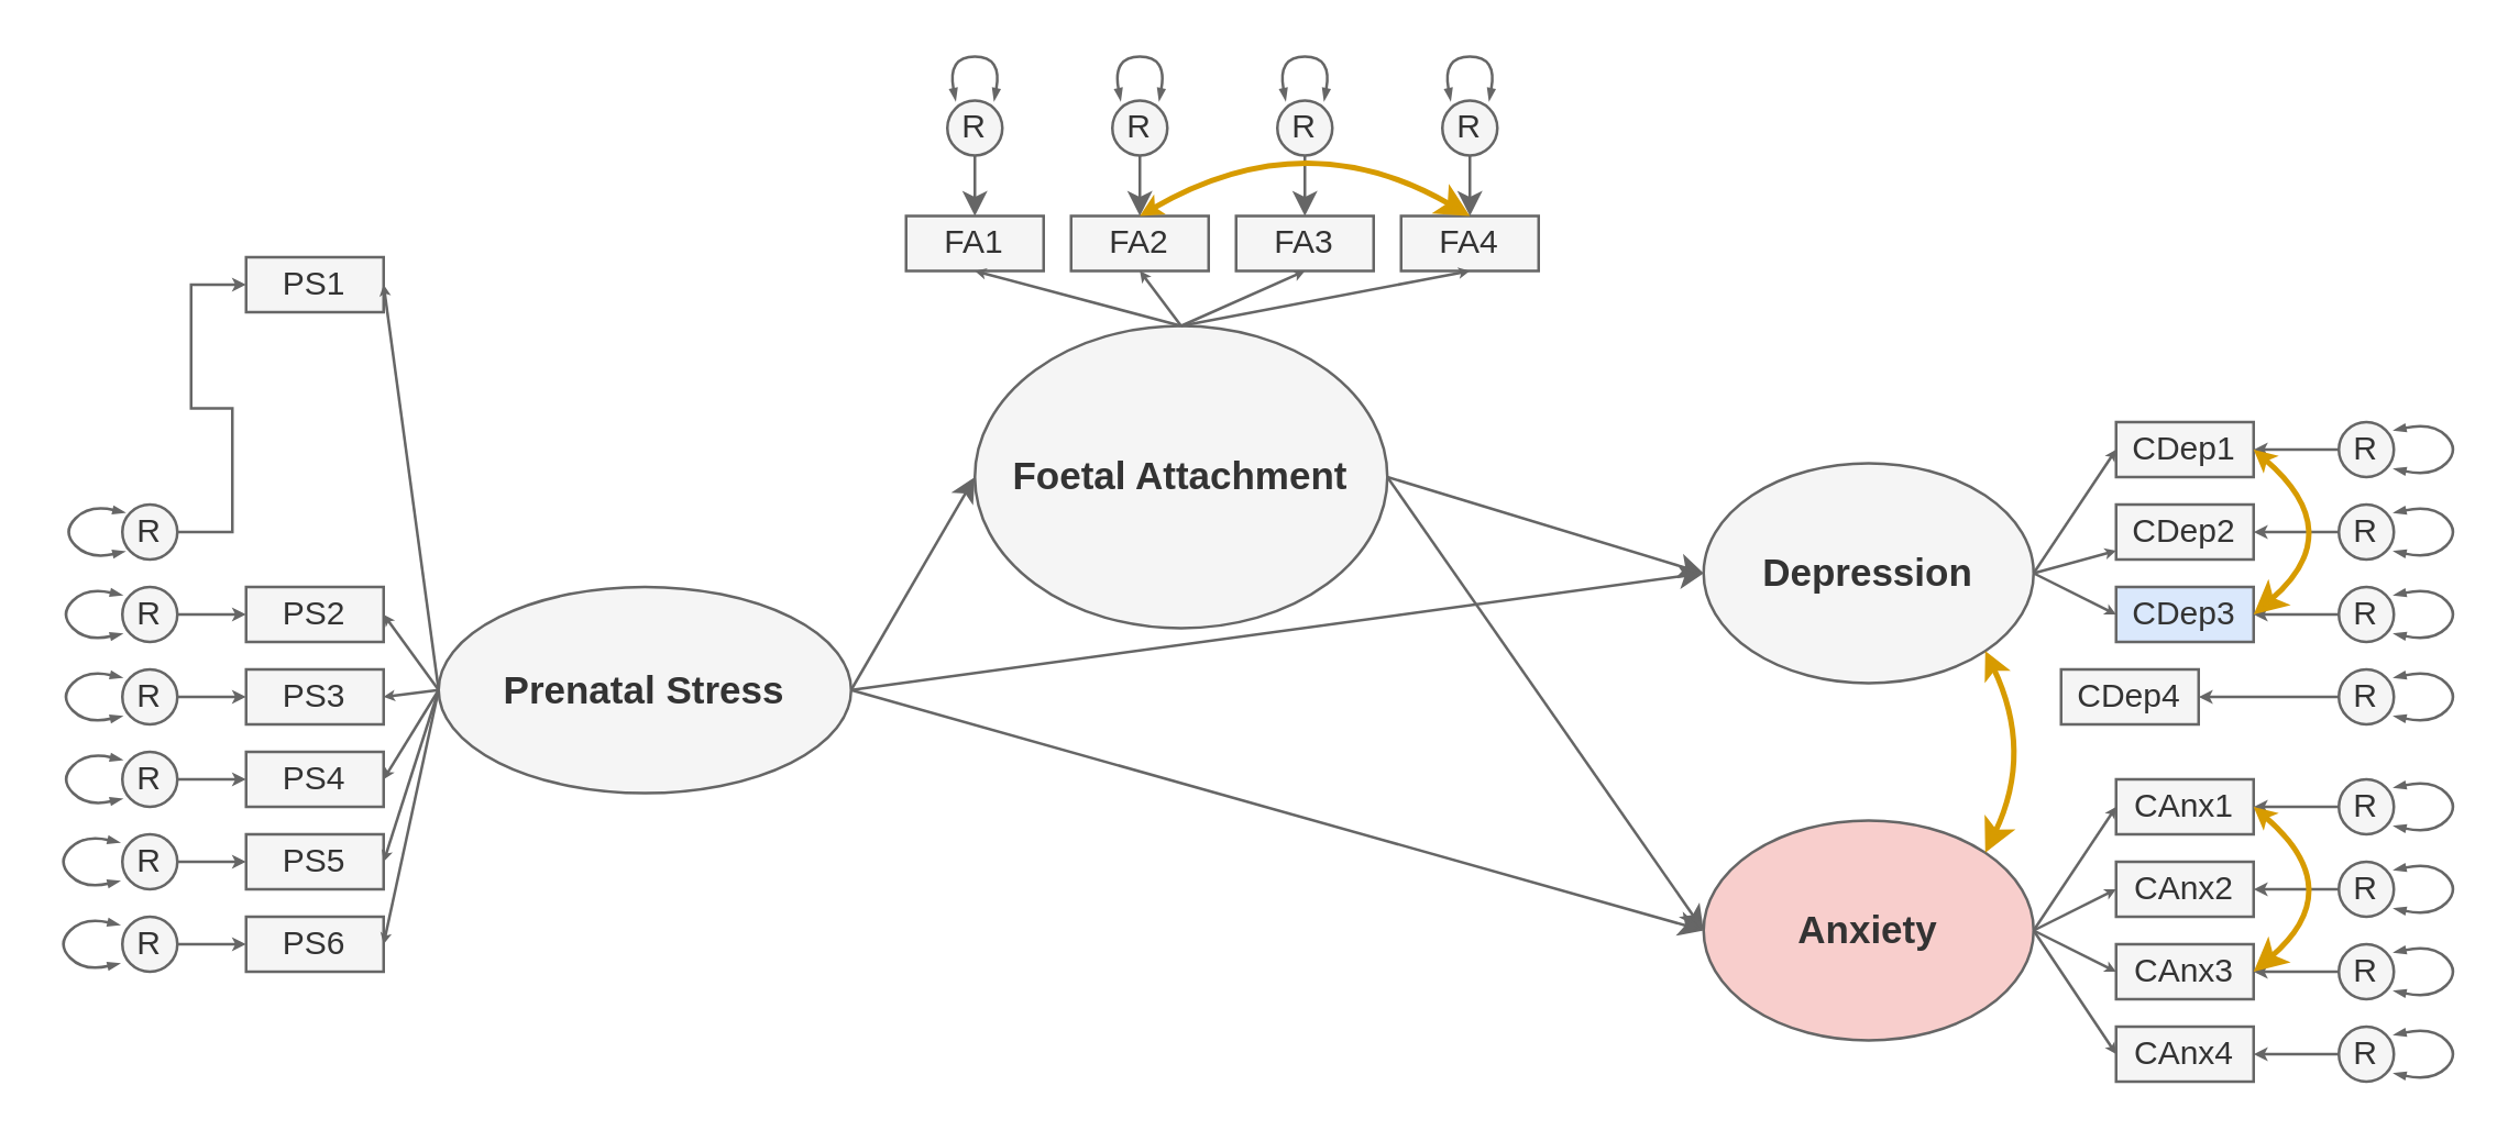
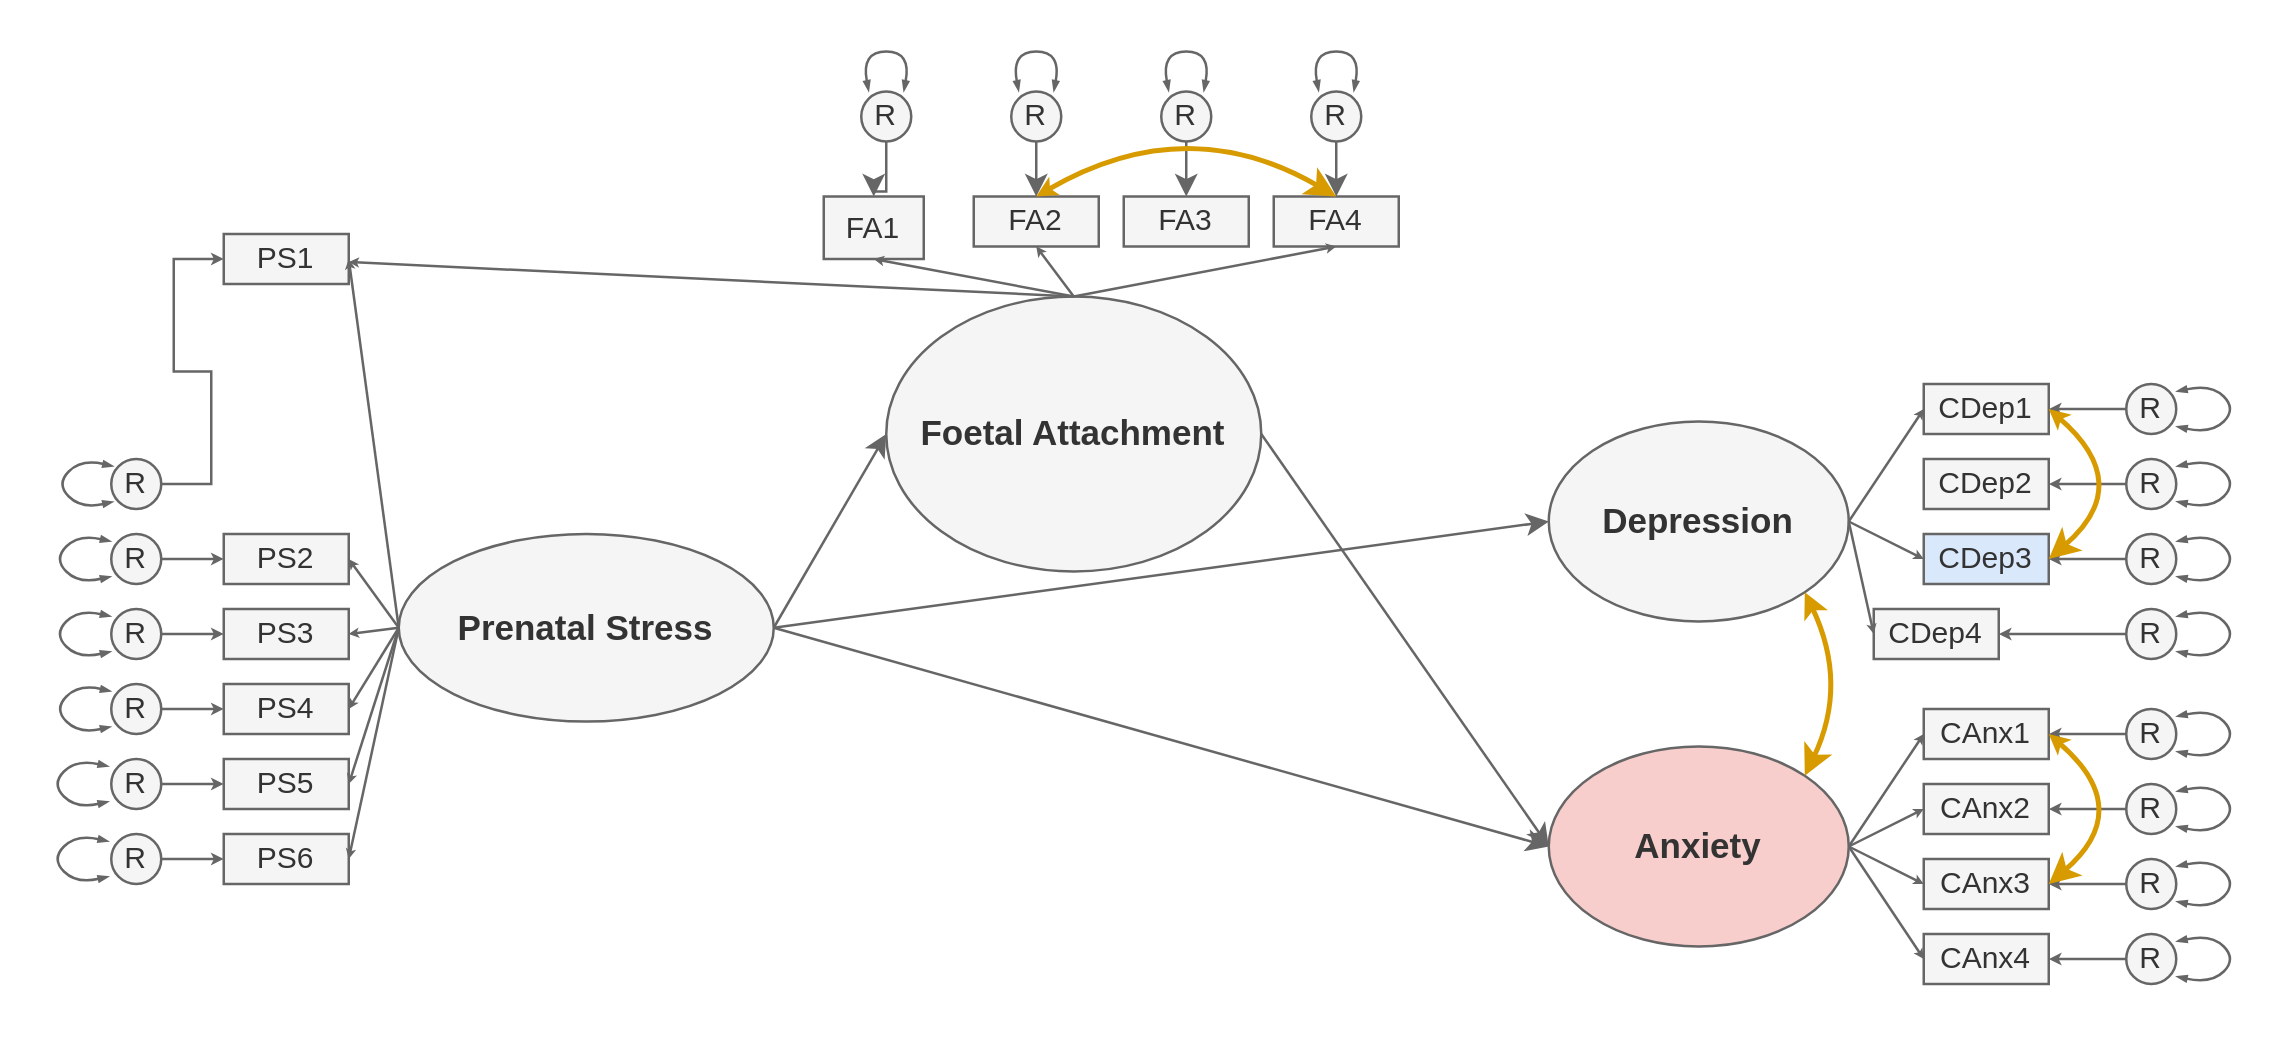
- <mxCell id="42" value="FA1" style="rounded=0;whiteSpace=wrap;html=1;labelBackgroundColor=none;fillColor=#f5f5f5;strokeColor=#666666;fontColor=#333333;" parent="1" vertex="1"><mxGeometry x="329" y="78" width="50" height="20" as="geometry" /></mxCell>
+ <mxCell id="42" value="FA1" style="rounded=0;whiteSpace=wrap;html=1;labelBackgroundColor=none;fillColor=#f5f5f5;strokeColor=#666666;fontColor=#333333;" parent="1" vertex="1"><mxGeometry x="329" y="78" width="40" height="25" as="geometry" /></mxCell>
- <mxCell id="39" value="" style="endArrow=classic;html=1;rounded=0;strokeColor=#666666;fontColor=#46495D;fillColor=#f5f5f5;endSize=1;entryX=0.5;entryY=1;entryDx=0;entryDy=0;exitX=0.5;exitY=0;exitDx=0;exitDy=0;" parent="1" source="3" target="40" edge="1"><mxGeometry width="50" height="50" relative="1" as="geometry"><mxPoint x="439" y="138" as="sourcePoint" /><mxPoint x="499" y="128" as="targetPoint" /></mxGeometry></mxCell>
+ <mxCell id="39" value="" style="endArrow=classic;html=1;rounded=0;strokeColor=#666666;fontColor=#46495D;fillColor=#f5f5f5;endSize=1;exitX=0.5;exitY=0;exitDx=0;exitDy=0;" parent="1" source="3" target="20" edge="1"><mxGeometry width="50" height="50" relative="1" as="geometry"><mxPoint x="439" y="138" as="sourcePoint" /><mxPoint x="499" y="128" as="targetPoint" /></mxGeometry></mxCell>
- <mxCell id="7" value="" style="endArrow=classic;html=1;rounded=0;entryX=0;entryY=0.5;entryDx=0;entryDy=0;exitX=1;exitY=0.5;exitDx=0;exitDy=0;labelBackgroundColor=none;strokeColor=#666666;fontColor=default;fillColor=#f5f5f5;" parent="1" source="3" target="4" edge="1"><mxGeometry width="50" height="50" relative="1" as="geometry"><mxPoint x="459" y="263" as="sourcePoint" /><mxPoint x="509" y="213" as="targetPoint" /></mxGeometry></mxCell>
- <mxCell id="26" value="" style="endArrow=classic;html=1;rounded=0;strokeColor=#666666;fontColor=#46495D;fillColor=#f5f5f5;exitX=1;exitY=0.5;exitDx=0;exitDy=0;strokeWidth=1;endSize=1;" parent="1" source="4" target="13" edge="1"><mxGeometry width="50" height="50" relative="1" as="geometry"><mxPoint x="749" y="218" as="sourcePoint" /><mxPoint x="769" y="228" as="targetPoint" /></mxGeometry></mxCell>
+ <mxCell id="26" value="" style="endArrow=classic;html=1;rounded=0;strokeColor=#666666;fontColor=#46495D;fillColor=#f5f5f5;entryX=0;entryY=0.5;entryDx=0;entryDy=0;exitX=1;exitY=0.5;exitDx=0;exitDy=0;strokeWidth=1;endSize=1;" parent="1" source="4" target="15" edge="1"><mxGeometry width="50" height="50" relative="1" as="geometry"><mxPoint x="749" y="218" as="sourcePoint" /><mxPoint x="769" y="228" as="targetPoint" /></mxGeometry></mxCell>
